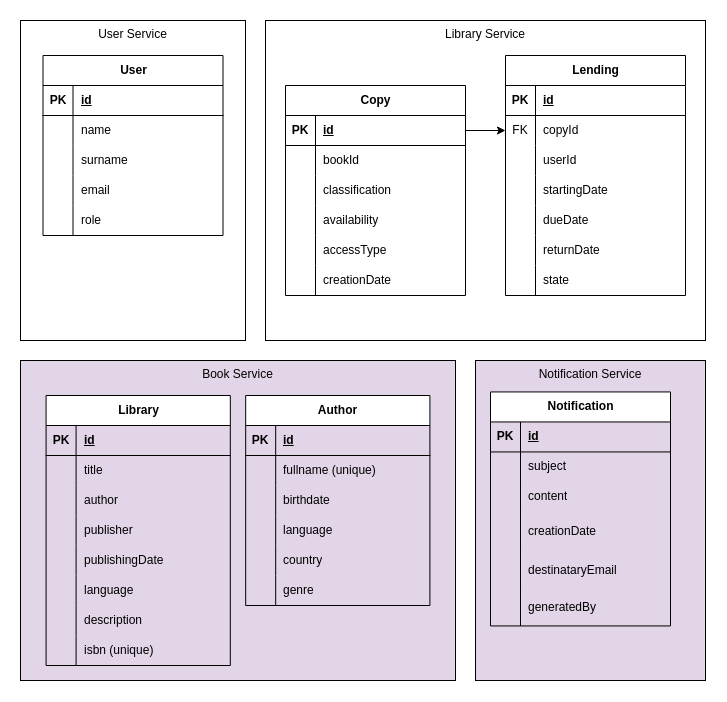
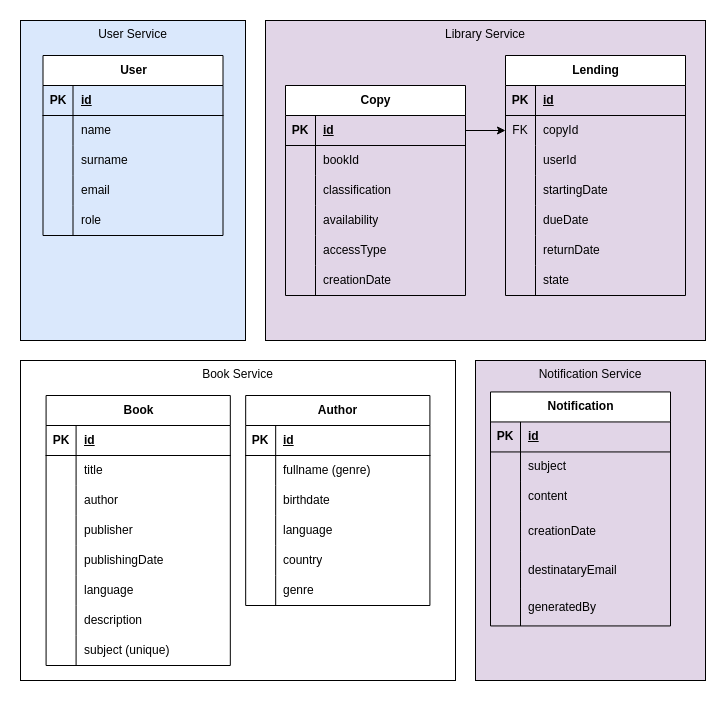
- <mxCell id="2" value="User Service" style="rounded=0;whiteSpace=wrap;html=1;verticalAlign=top;" parent="1" vertex="1"><mxGeometry x="20" y="20" width="225" height="320" as="geometry" /></mxCell>
+ <mxCell id="2" value="User Service" style="rounded=0;whiteSpace=wrap;html=1;verticalAlign=top;fillColor=#dae8fc;" parent="1" vertex="1"><mxGeometry x="20" y="20" width="225" height="320" as="geometry" /></mxCell>
- <mxCell id="86" value="Library Service" style="rounded=0;whiteSpace=wrap;html=1;verticalAlign=top;" parent="85" vertex="1"><mxGeometry width="440" height="320" as="geometry" /></mxCell>
+ <mxCell id="86" value="Library Service" style="rounded=0;whiteSpace=wrap;html=1;verticalAlign=top;fillColor=#e1d5e7;" parent="85" vertex="1"><mxGeometry width="440" height="320" as="geometry" /></mxCell>
- <mxCell id="21" value="Library" style="shape=table;startSize=30;container=1;collapsible=1;childLayout=tableLayout;fixedRows=1;rowLines=0;fontStyle=1;align=center;resizeLast=1;html=1;" parent="19" vertex="1"><mxGeometry x="25.588" y="35" width="184.235" height="270" as="geometry" /></mxCell>
+ <mxCell id="21" value="Book" style="shape=table;startSize=30;container=1;collapsible=1;childLayout=tableLayout;fixedRows=1;rowLines=0;fontStyle=1;align=center;resizeLast=1;html=1;" parent="19" vertex="1"><mxGeometry x="25.588" y="35" width="184.235" height="270" as="geometry" /></mxCell>
- <mxCell id="52" value="fullname (unique)" style="shape=partialRectangle;connectable=0;fillColor=none;top=0;left=0;bottom=0;right=0;align=left;spacingLeft=6;overflow=hidden;whiteSpace=wrap;html=1;" vertex="1" parent="50"><mxGeometry x="30" width="154.235" height="30" as="geometry"><mxRectangle width="154.235" height="30" as="alternateBounds" /></mxGeometry></mxCell>
+ <mxCell id="52" value="fullname (genre)" style="shape=partialRectangle;connectable=0;fillColor=none;top=0;left=0;bottom=0;right=0;align=left;spacingLeft=6;overflow=hidden;whiteSpace=wrap;html=1;" vertex="1" parent="50"><mxGeometry x="30" width="154.235" height="30" as="geometry"><mxRectangle width="154.235" height="30" as="alternateBounds" /></mxGeometry></mxCell>
- <mxCell id="20" value="Book Service" style="rounded=0;whiteSpace=wrap;html=1;verticalAlign=top;fillColor=#e1d5e7;" parent="19" vertex="1"><mxGeometry width="435.0" height="320" as="geometry" /></mxCell>
+ <mxCell id="20" value="Book Service" style="rounded=0;whiteSpace=wrap;html=1;verticalAlign=top;" parent="19" vertex="1"><mxGeometry width="435.0" height="320" as="geometry" /></mxCell>
- <mxCell id="45" value="isbn (unique)" style="shape=partialRectangle;connectable=0;fillColor=none;top=0;left=0;bottom=0;right=0;align=left;spacingLeft=6;overflow=hidden;whiteSpace=wrap;html=1;" vertex="1" parent="43"><mxGeometry x="30" width="154.235" height="30" as="geometry"><mxRectangle width="154.235" height="30" as="alternateBounds" /></mxGeometry></mxCell>
+ <mxCell id="45" value="subject (unique)" style="shape=partialRectangle;connectable=0;fillColor=none;top=0;left=0;bottom=0;right=0;align=left;spacingLeft=6;overflow=hidden;whiteSpace=wrap;html=1;" vertex="1" parent="43"><mxGeometry x="30" width="154.235" height="30" as="geometry"><mxRectangle width="154.235" height="30" as="alternateBounds" /></mxGeometry></mxCell>
